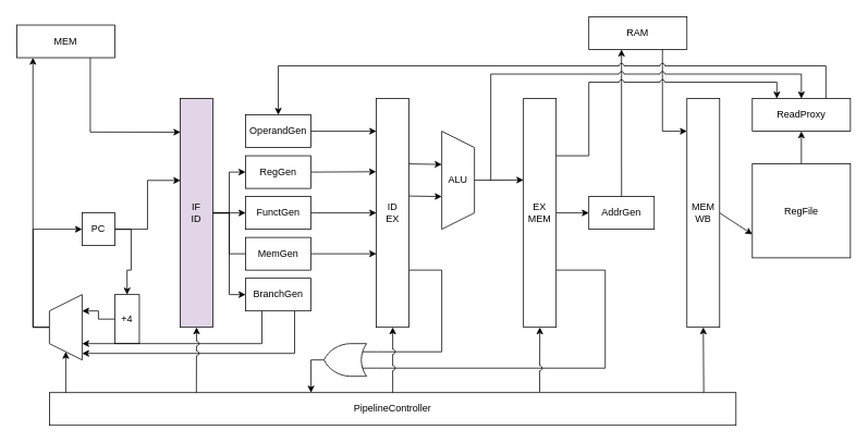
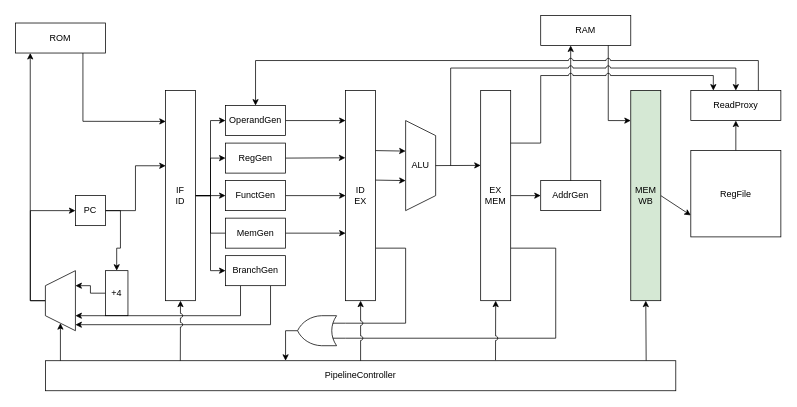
- <mxCell id="3" value="MEM" style="rounded=0;whiteSpace=wrap;html=1;" vertex="1" parent="1"><mxGeometry x="20" y="30" width="120" height="40" as="geometry" /></mxCell>
+ <mxCell id="3" value="ROM" style="rounded=0;whiteSpace=wrap;html=1;" vertex="1" parent="1"><mxGeometry x="20" y="30" width="120" height="40" as="geometry" /></mxCell>
+ <mxCell id="14" style="edgeStyle=none;rounded=0;orthogonalLoop=1;jettySize=auto;html=1;exitX=1;exitY=0.5;exitDx=0;exitDy=0;entryX=0;entryY=0.5;entryDx=0;entryDy=0;" edge="1" parent="1" source="17" target="29"><mxGeometry relative="1" as="geometry"><Array as="points"><mxPoint x="280" y="260" /><mxPoint x="280" y="160" /></Array></mxGeometry></mxCell>
- <mxCell id="17" value="IF&lt;br&gt;ID" style="rounded=0;whiteSpace=wrap;html=1;fillColor=#e1d5e7;" vertex="1" parent="1"><mxGeometry x="220" y="120" width="40" height="280" as="geometry" /></mxCell>
+ <mxCell id="17" value="IF&lt;br&gt;ID" style="rounded=0;whiteSpace=wrap;html=1;" vertex="1" parent="1"><mxGeometry x="220" y="120" width="40" height="280" as="geometry" /></mxCell>
- <mxCell id="26" value="MEM&lt;br&gt;WB" style="rounded=0;whiteSpace=wrap;html=1;" vertex="1" parent="1"><mxGeometry x="840" y="120" width="40" height="280" as="geometry" /></mxCell>
+ <mxCell id="26" value="MEM&lt;br&gt;WB" style="rounded=0;whiteSpace=wrap;html=1;fillColor=#d5e8d4;" vertex="1" parent="1"><mxGeometry x="840" y="120" width="40" height="280" as="geometry" /></mxCell>
